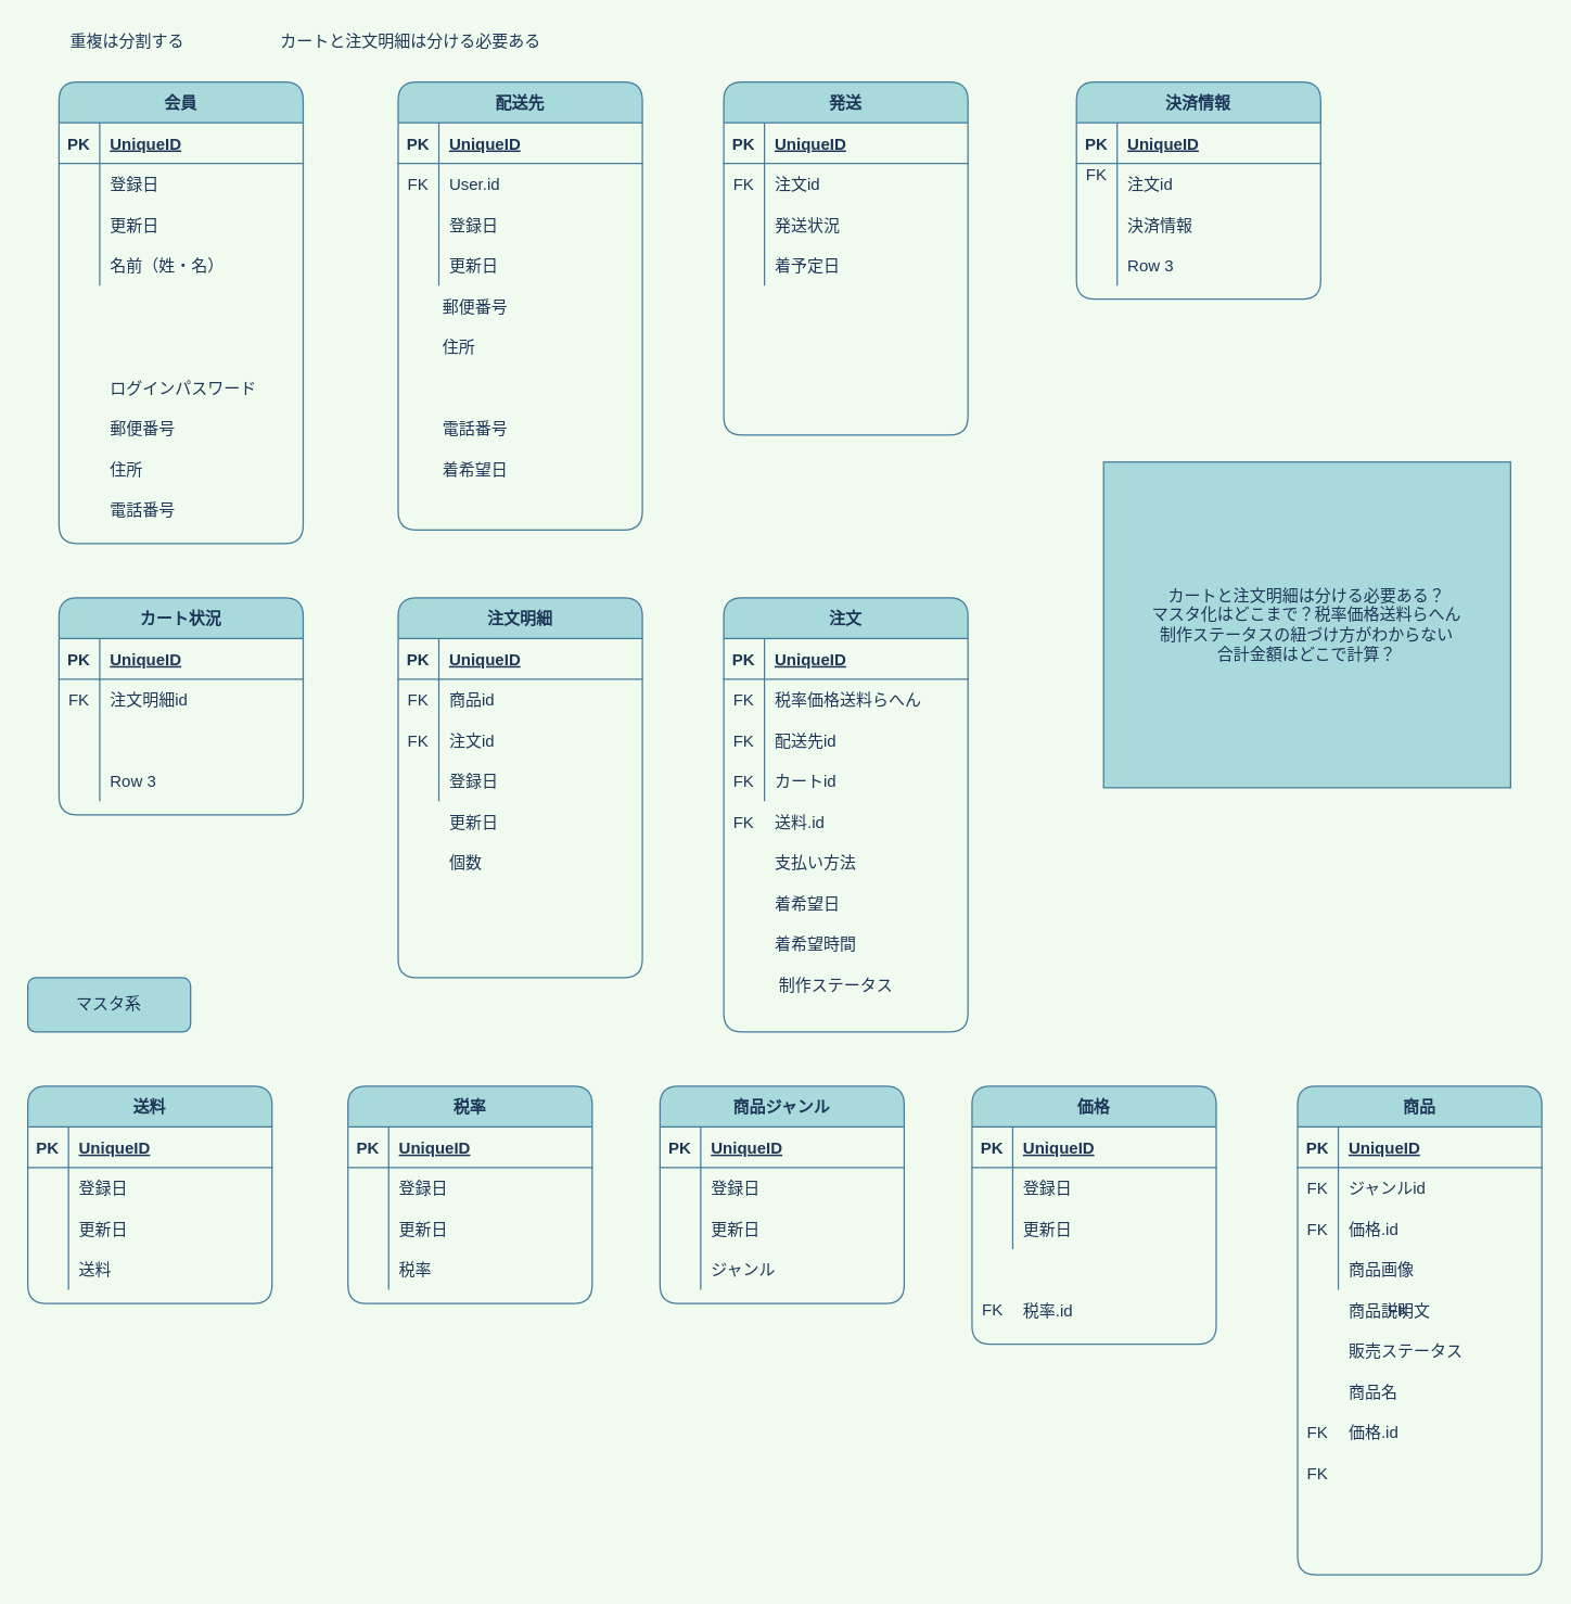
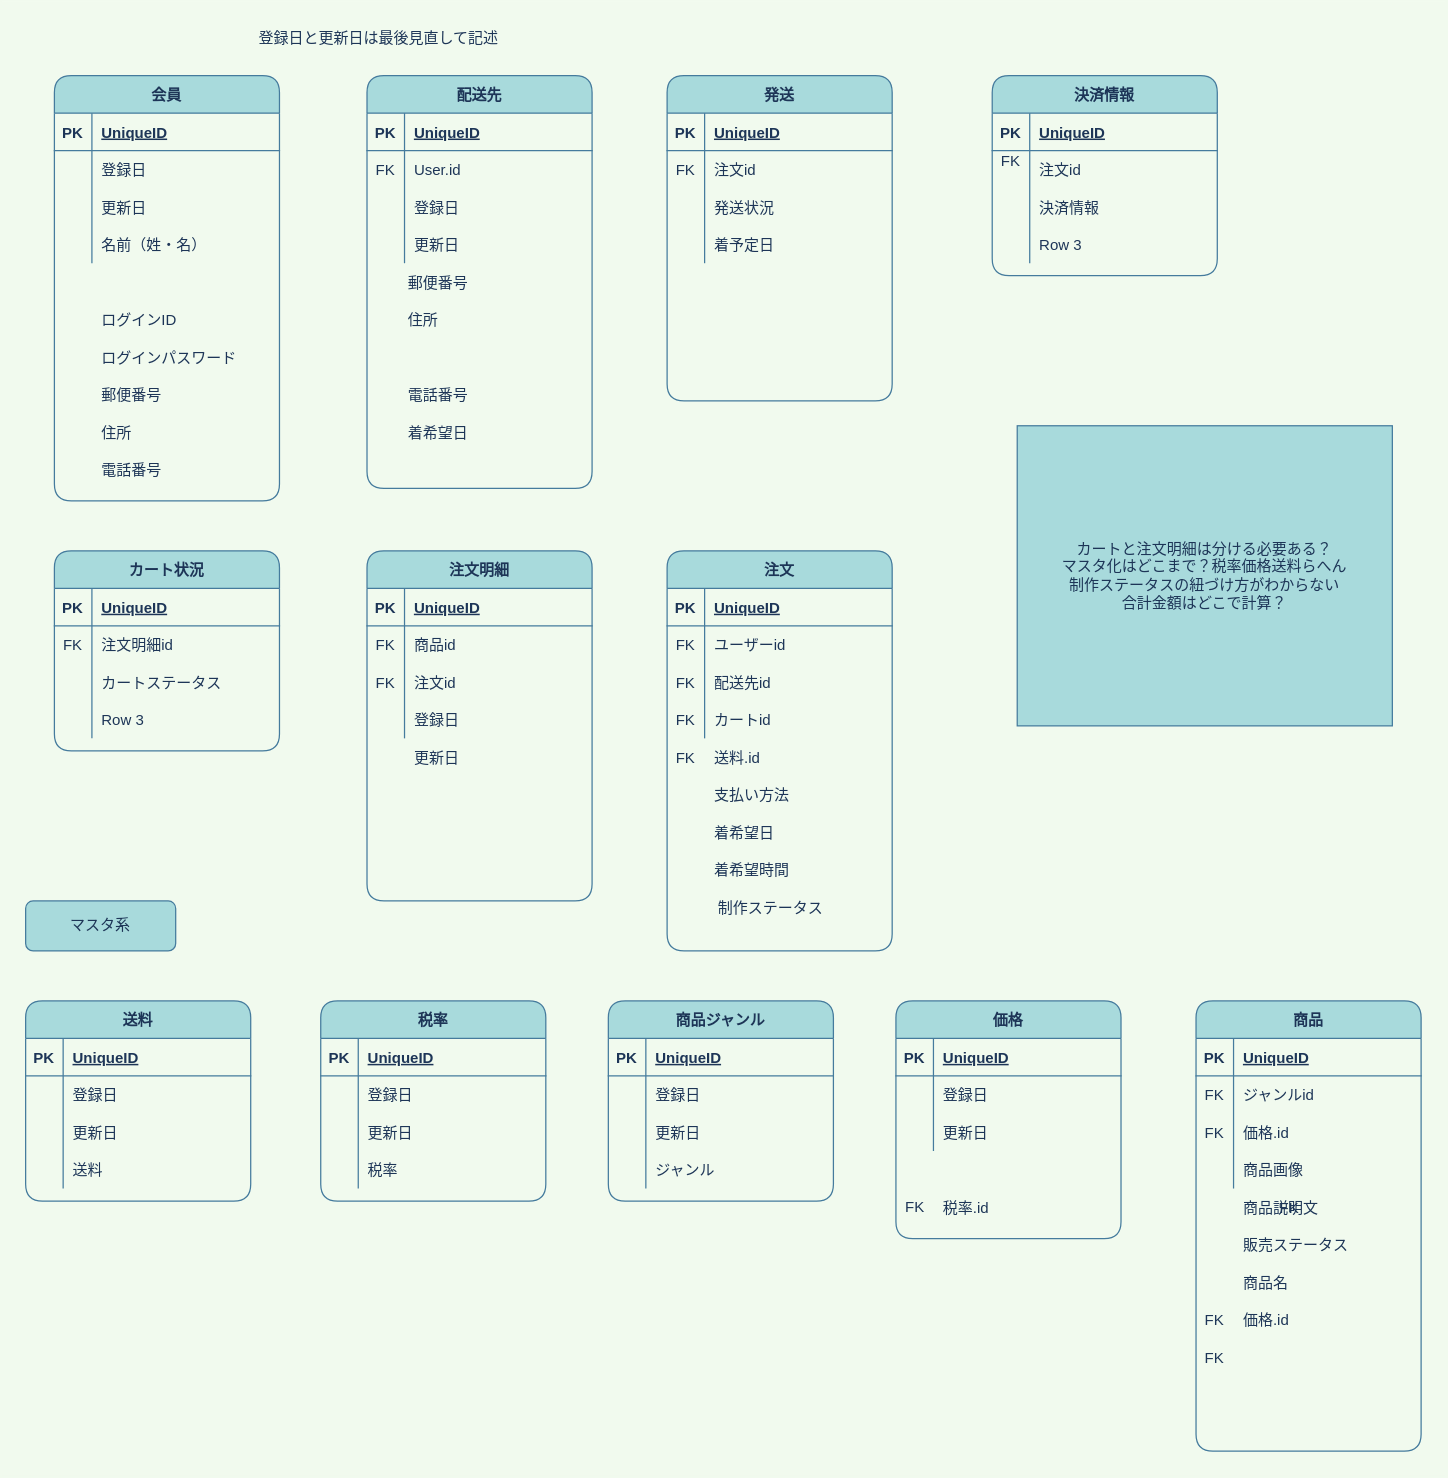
- <mxCell id="128" value="重複は分割する" style="text;html=1;align=center;verticalAlign=middle;resizable=0;points=[];autosize=1;rounded=1;fontColor=#1D3557;" parent="1" vertex="1"><mxGeometry x="43" width="100" height="20" as="geometry" y="20" /></mxCell>
- <mxCell id="144" value="カートと注文明細は分ける必要ある&lt;br&gt;" style="text;html=1;align=center;verticalAlign=middle;resizable=0;points=[];autosize=1;rounded=1;fontColor=#1D3557;" parent="1" vertex="1"><mxGeometry x="197" width="210" height="20" as="geometry" y="20" /></mxCell>
+ <mxCell id="144" value="登録日と更新日は最後見直して記述&lt;br&gt;" style="text;html=1;align=center;verticalAlign=middle;resizable=0;points=[];autosize=1;rounded=1;fontColor=#1D3557;" parent="1" vertex="1"><mxGeometry x="197" width="210" height="20" as="geometry" y="20" /></mxCell>
+ <mxCell id="41" value="ログインID" style="shape=partialRectangle;connectable=0;fillColor=none;top=0;left=0;bottom=0;right=0;align=left;spacingLeft=6;overflow=hidden;rounded=1;strokeColor=#457B9D;fontColor=#1D3557;" parent="1" vertex="1"><mxGeometry x="73" y="240" width="150" height="30" as="geometry" /></mxCell>
- <mxCell id="75" value="税率価格送料らへん" style="shape=partialRectangle;connectable=0;fillColor=none;top=0;left=0;bottom=0;right=0;align=left;spacingLeft=6;overflow=hidden;rounded=1;strokeColor=#457B9D;fontColor=#1D3557;" parent="73" vertex="1"><mxGeometry x="30" width="150" height="30" as="geometry" /></mxCell>
+ <mxCell id="75" value="ユーザーid" style="shape=partialRectangle;connectable=0;fillColor=none;top=0;left=0;bottom=0;right=0;align=left;spacingLeft=6;overflow=hidden;rounded=1;strokeColor=#457B9D;fontColor=#1D3557;" parent="73" vertex="1"><mxGeometry x="30" width="150" height="30" as="geometry" /></mxCell>
+ <mxCell id="117" value="カートステータス" style="shape=partialRectangle;connectable=0;fillColor=none;top=0;left=0;bottom=0;right=0;align=left;spacingLeft=6;overflow=hidden;rounded=1;strokeColor=#457B9D;fontColor=#1D3557;" parent="115" vertex="1"><mxGeometry x="30" width="150" height="30" as="geometry" /></mxCell>
- <mxCell id="130" value="個数" style="shape=partialRectangle;connectable=0;fillColor=none;top=0;left=0;bottom=0;right=0;align=left;spacingLeft=6;overflow=hidden;rounded=1;strokeColor=#457B9D;fontColor=#1D3557;" parent="1" vertex="1"><mxGeometry x="323" y="620" width="150" height="30" as="geometry" /></mxCell>
